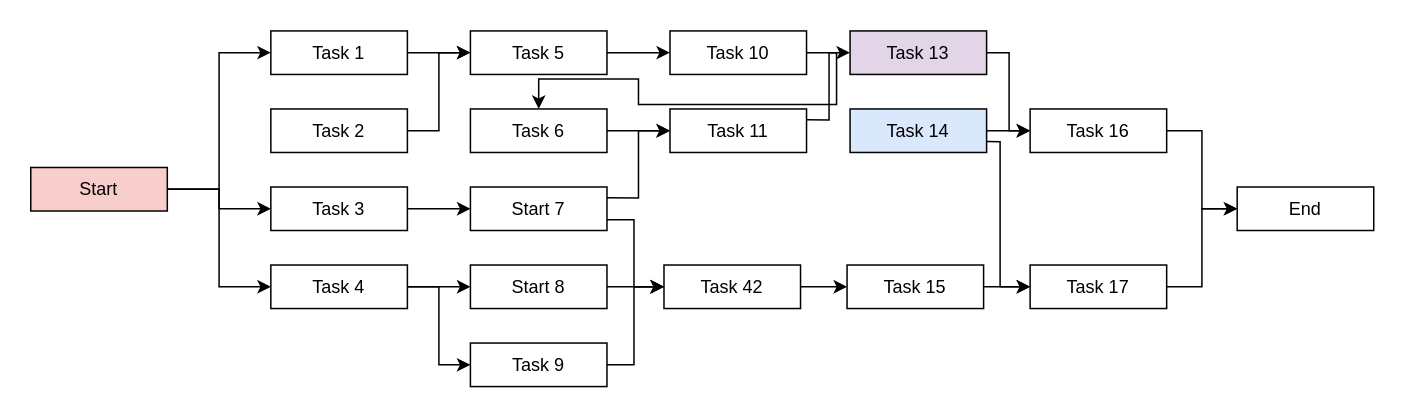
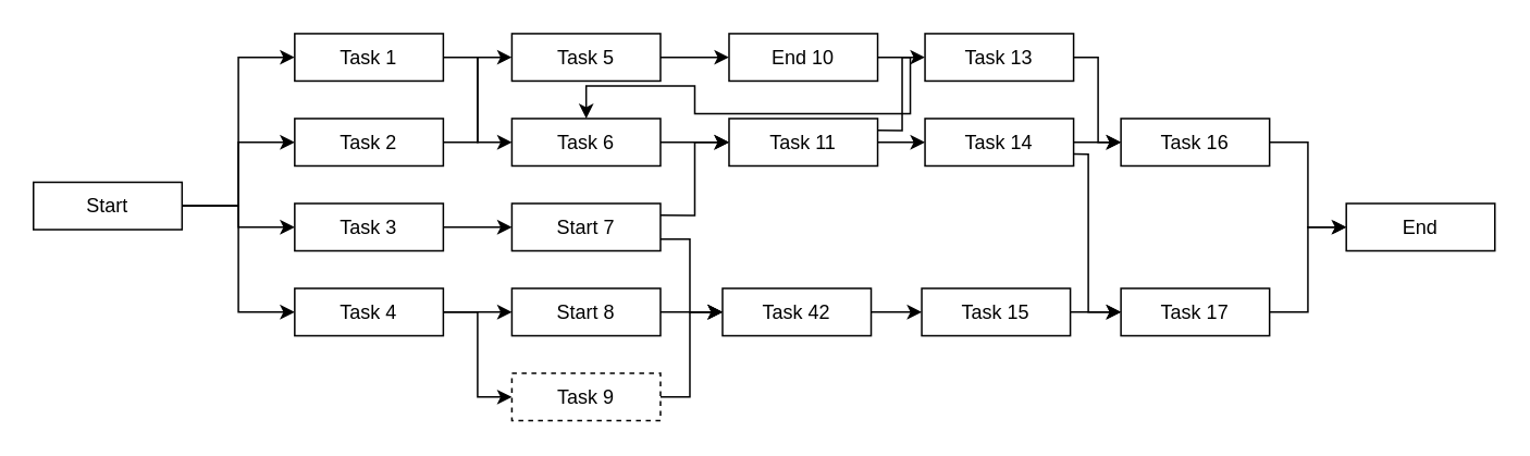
- <mxCell id="15" style="edgeStyle=orthogonalEdgeStyle;rounded=0;orthogonalLoop=1;jettySize=auto;html=1;exitX=1;exitY=0.5;exitDx=0;exitDy=0;" parent="1" source="16" target="18" edge="1"><mxGeometry relative="1" as="geometry" /></mxCell>
+ <mxCell id="15" style="edgeStyle=orthogonalEdgeStyle;rounded=0;orthogonalLoop=1;jettySize=auto;html=1;exitX=1;exitY=0.5;exitDx=0;exitDy=0;entryX=0;entryY=0.5;entryDx=0;entryDy=0;" parent="1" source="16" target="20" edge="1"><mxGeometry relative="1" as="geometry" /></mxCell>
- <mxCell id="34" value="Task 10" style="rounded=0;whiteSpace=wrap;html=1;" parent="1" vertex="1"><mxGeometry x="446" y="20" width="91" height="29" as="geometry" /></mxCell>
+ <mxCell id="34" value="End 10" style="rounded=0;whiteSpace=wrap;html=1;" parent="1" vertex="1"><mxGeometry x="446" y="20" width="91" height="29" as="geometry" /></mxCell>
- <mxCell id="36" value="Task 13" style="rounded=0;whiteSpace=wrap;html=1;fillColor=#e1d5e7;" parent="1" vertex="1"><mxGeometry x="566" y="20" width="91" height="29" as="geometry" /></mxCell>
+ <mxCell id="36" value="Task 13" style="rounded=0;whiteSpace=wrap;html=1;" parent="1" vertex="1"><mxGeometry x="566" y="20" width="91" height="29" as="geometry" /></mxCell>
+ <mxCell id="3" style="edgeStyle=orthogonalEdgeStyle;rounded=0;orthogonalLoop=1;jettySize=auto;html=1;exitX=1;exitY=0.5;exitDx=0;exitDy=0;entryX=0;entryY=0.5;entryDx=0;entryDy=0;" parent="1" source="6" target="14" edge="1"><mxGeometry relative="1" as="geometry" /></mxCell>
+ <mxCell id="31" style="edgeStyle=orthogonalEdgeStyle;rounded=0;orthogonalLoop=1;jettySize=auto;html=1;exitX=1;exitY=0.5;exitDx=0;exitDy=0;entryX=0;entryY=0.5;entryDx=0;entryDy=0;" parent="1" source="32" target="39" edge="1"><mxGeometry relative="1" as="geometry" /></mxCell>
- <mxCell id="39" value="Task 14" style="rounded=0;whiteSpace=wrap;html=1;fillColor=#dae8fc;" parent="1" vertex="1"><mxGeometry x="566" y="72" width="91" height="29" as="geometry" /></mxCell>
+ <mxCell id="39" value="Task 14" style="rounded=0;whiteSpace=wrap;html=1;" parent="1" vertex="1"><mxGeometry x="566" y="72" width="91" height="29" as="geometry" /></mxCell>
- <mxCell id="6" value="Start" style="rounded=0;whiteSpace=wrap;html=1;fillColor=#f8cecc;" parent="1" vertex="1"><mxGeometry x="20" y="111" width="91" height="29" as="geometry" /></mxCell>
+ <mxCell id="6" value="Start" style="rounded=0;whiteSpace=wrap;html=1;" parent="1" vertex="1"><mxGeometry x="20" y="111" width="91" height="29" as="geometry" /></mxCell>
- <mxCell id="25" value="Task 9" style="rounded=0;whiteSpace=wrap;html=1;" parent="1" vertex="1"><mxGeometry x="313" y="228" width="91" height="29" as="geometry" /></mxCell>
+ <mxCell id="25" value="Task 9" style="rounded=0;whiteSpace=wrap;html=1;dashed=1;" parent="1" vertex="1"><mxGeometry x="313" y="228" width="91" height="29" as="geometry" /></mxCell>
